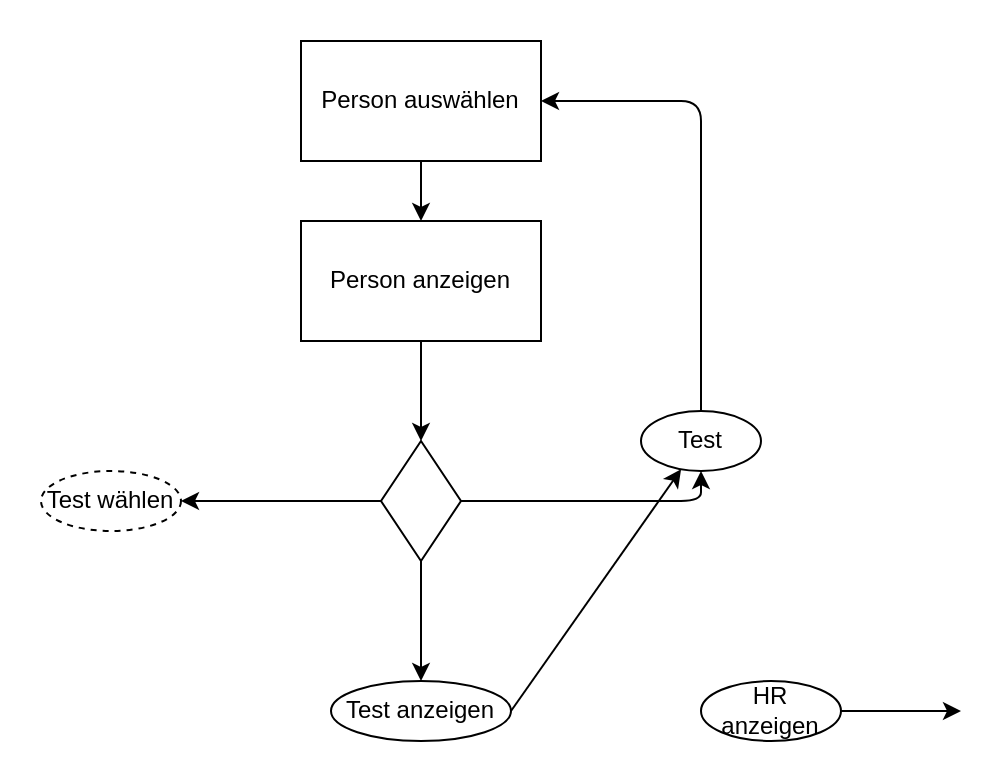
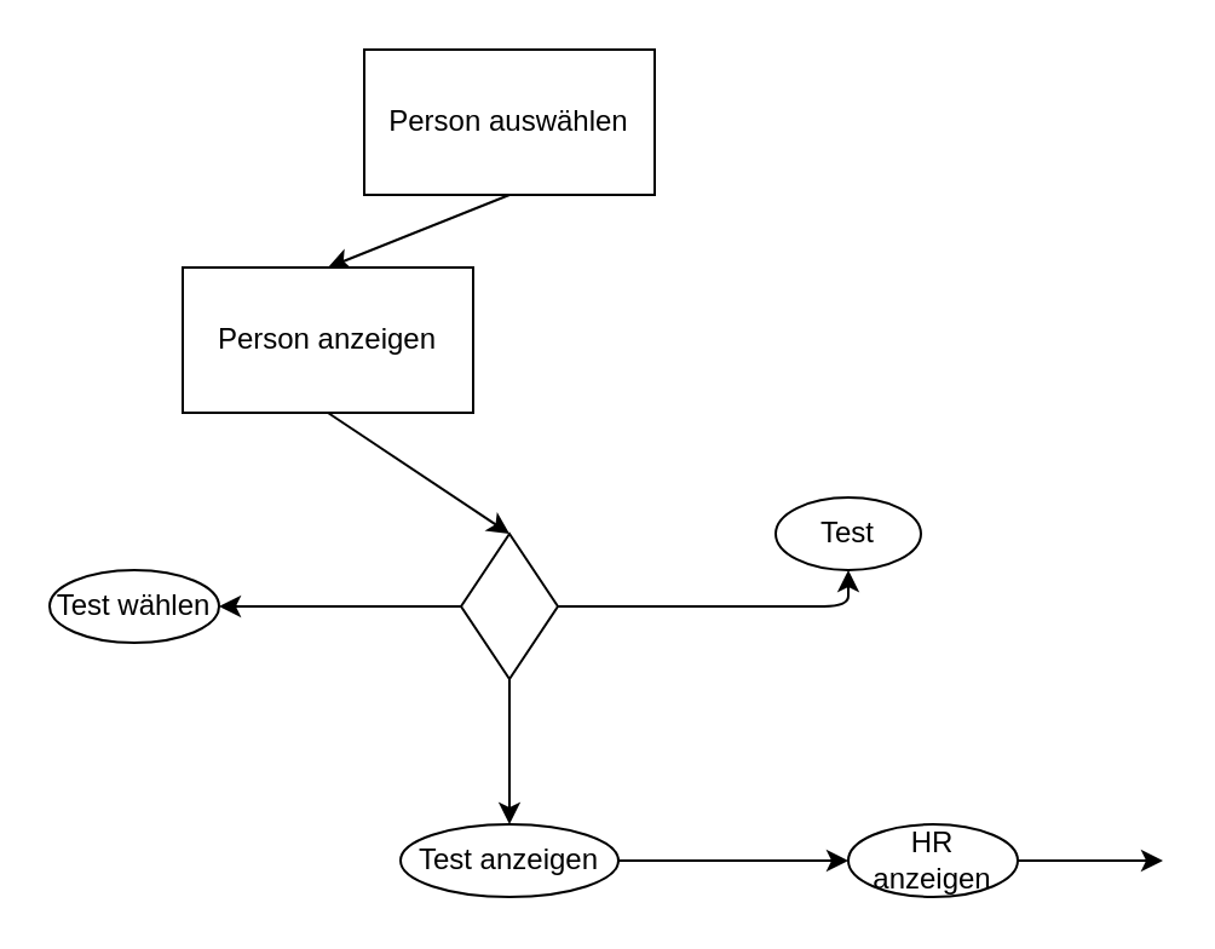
- <mxCell id="15" style="edgeStyle=none;html=1;exitX=0.5;exitY=0;exitDx=0;exitDy=0;entryX=1;entryY=0.5;entryDx=0;entryDy=0;" edge="1" parent="1" source="16" target="3"><mxGeometry relative="1" as="geometry"><Array as="points"><mxPoint x="350" y="50" /></Array></mxGeometry></mxCell>
- <mxCell id="5" value="Person anzeigen" style="whiteSpace=wrap;html=1;" vertex="1" parent="1"><mxGeometry x="150" y="110" width="120" height="60" as="geometry" /></mxCell>
+ <mxCell id="5" value="Person anzeigen" style="whiteSpace=wrap;html=1;" vertex="1" parent="1"><mxGeometry x="75" y="110" width="120" height="60" as="geometry" /></mxCell>
- <mxCell id="10" value="Test wählen" style="ellipse;whiteSpace=wrap;html=1;dashed=1;" vertex="1" parent="1"><mxGeometry x="20" y="235" width="70" height="30" as="geometry" /></mxCell>
+ <mxCell id="10" value="Test wählen" style="ellipse;whiteSpace=wrap;html=1;" vertex="1" parent="1"><mxGeometry x="20" y="235" width="70" height="30" as="geometry" /></mxCell>
- <mxCell id="11" style="edgeStyle=none;html=1;exitX=1;exitY=0.5;exitDx=0;exitDy=0;" edge="1" parent="1" source="12" target="16"><mxGeometry relative="1" as="geometry" /></mxCell>
+ <mxCell id="11" style="edgeStyle=none;html=1;exitX=1;exitY=0.5;exitDx=0;exitDy=0;entryX=0;entryY=0.5;entryDx=0;entryDy=0;" edge="1" parent="1" source="12" target="14"><mxGeometry relative="1" as="geometry" /></mxCell>
